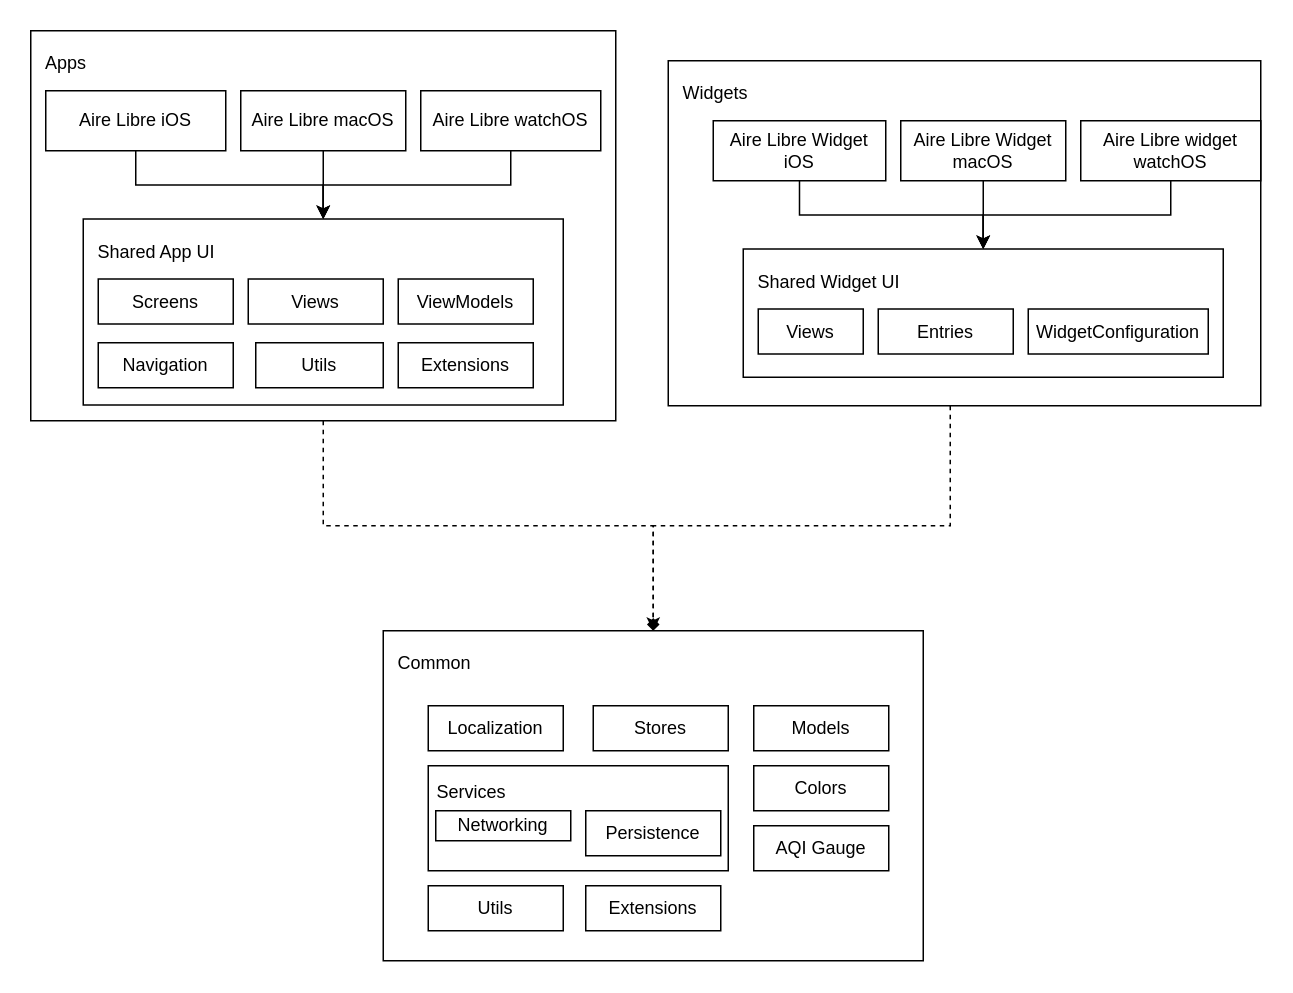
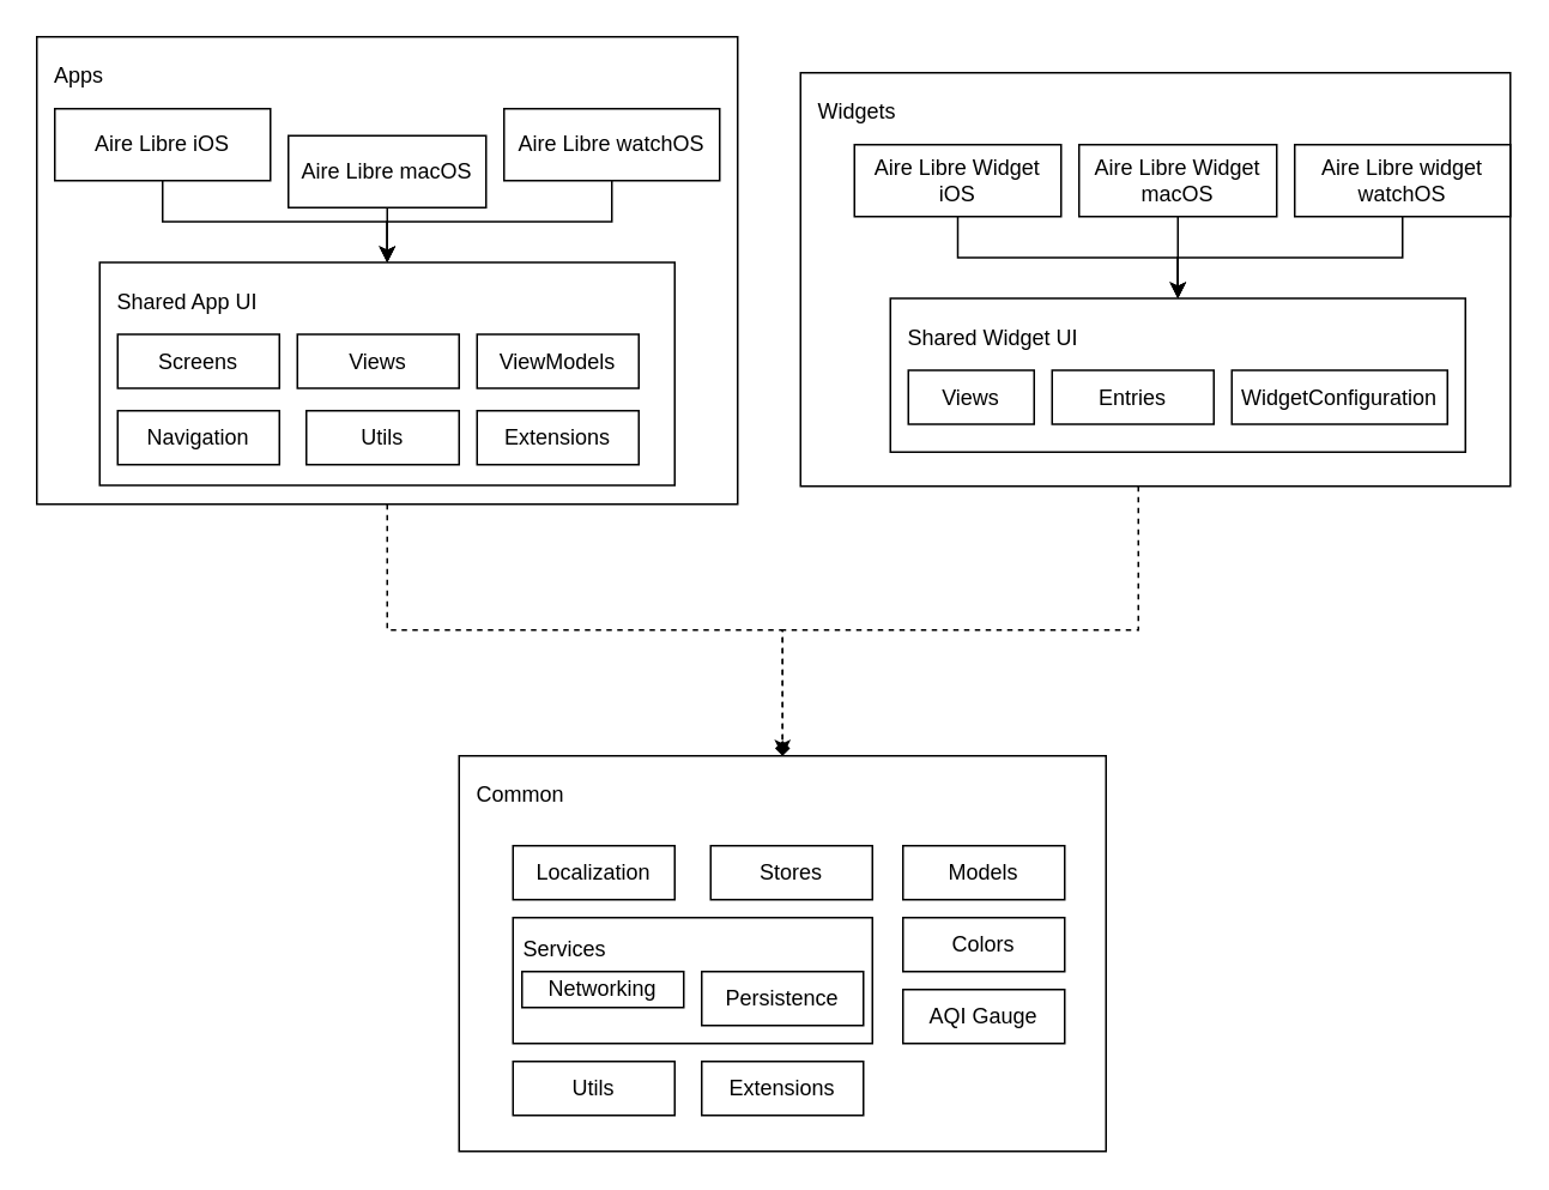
- <mxCell id="9" value="Aire Libre macOS" style="rounded=0;whiteSpace=wrap;html=1;" vertex="1" parent="1"><mxGeometry x="160" y="60" width="110" height="40" as="geometry" /></mxCell>
+ <mxCell id="9" value="Aire Libre macOS" style="rounded=0;whiteSpace=wrap;html=1;" vertex="1" parent="1"><mxGeometry x="160" y="75" width="110" height="40" as="geometry" /></mxCell>
